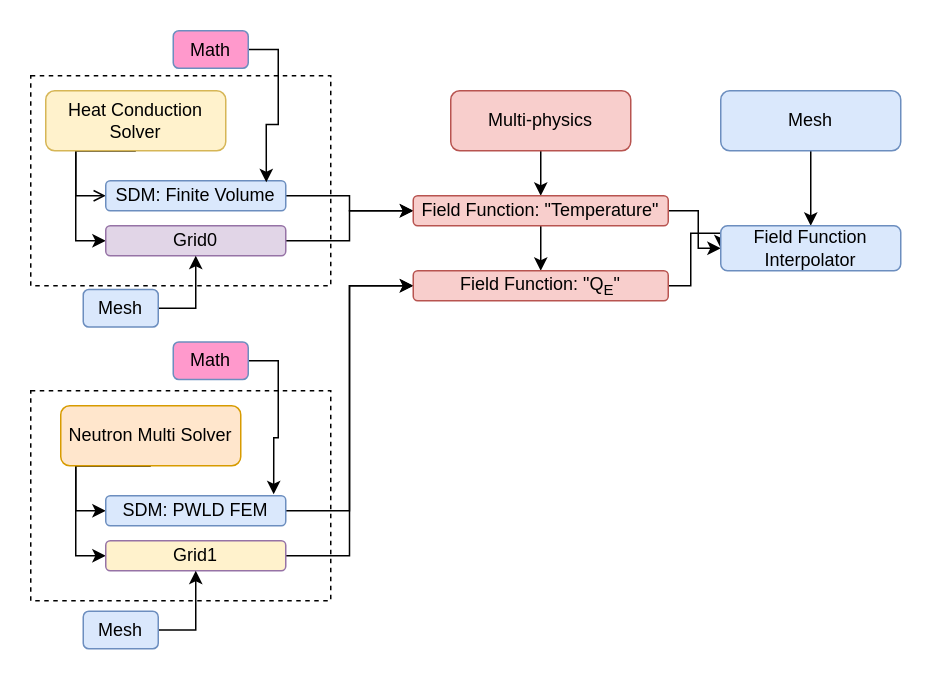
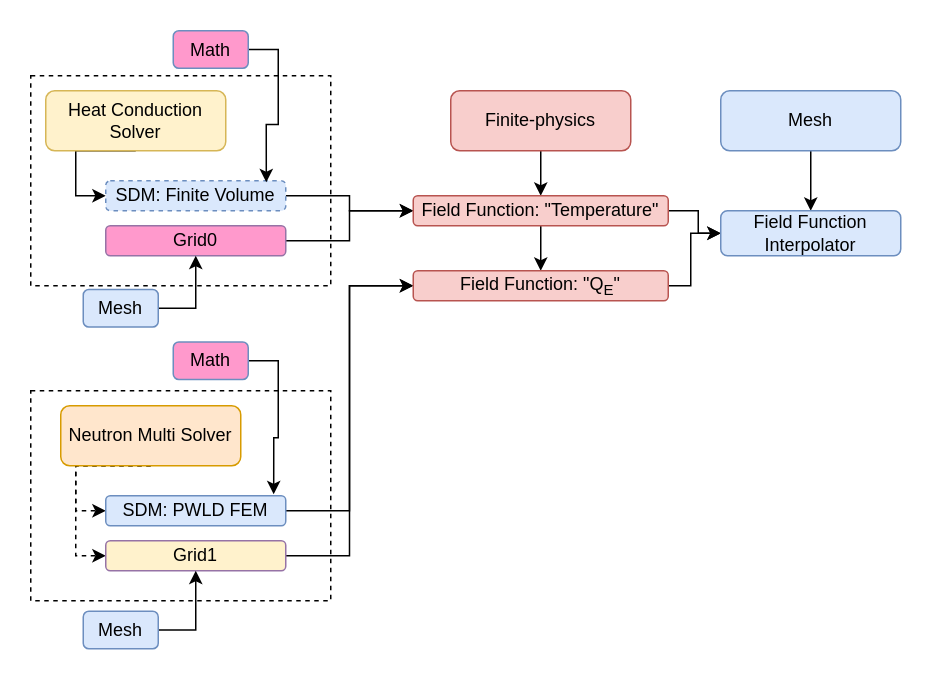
- <mxCell id="19" value="Multi-physics" style="rounded=1;whiteSpace=wrap;html=1;fillColor=#f8cecc;strokeColor=#b85450;" vertex="1" parent="1"><mxGeometry x="300" y="60" width="120" height="40" as="geometry" /></mxCell>
+ <mxCell id="19" value="Finite-physics" style="rounded=1;whiteSpace=wrap;html=1;fillColor=#f8cecc;strokeColor=#b85450;" vertex="1" parent="1"><mxGeometry x="300" y="60" width="120" height="40" as="geometry" /></mxCell>
- <mxCell id="4" style="edgeStyle=orthogonalEdgeStyle;rounded=0;orthogonalLoop=1;jettySize=auto;html=1;exitX=0.5;exitY=1;exitDx=0;exitDy=0;entryX=0;entryY=0.5;entryDx=0;entryDy=0;endArrow=open;" edge="1" parent="1" source="6" target="8"><mxGeometry relative="1" as="geometry"><Array as="points"><mxPoint x="50" y="100" /><mxPoint x="50" y="130" /></Array></mxGeometry></mxCell>
+ <mxCell id="4" style="edgeStyle=orthogonalEdgeStyle;rounded=0;orthogonalLoop=1;jettySize=auto;html=1;exitX=0.5;exitY=1;exitDx=0;exitDy=0;entryX=0;entryY=0.5;entryDx=0;entryDy=0;" edge="1" parent="1" source="6" target="8"><mxGeometry relative="1" as="geometry"><Array as="points"><mxPoint x="50" y="100" /><mxPoint x="50" y="130" /></Array></mxGeometry></mxCell>
- <mxCell id="8" value="SDM: Finite Volume" style="rounded=1;whiteSpace=wrap;html=1;fillColor=#dae8fc;strokeColor=#6c8ebf;" vertex="1" parent="1"><mxGeometry x="70" y="120" width="120" height="20" as="geometry" /></mxCell>
+ <mxCell id="8" value="SDM: Finite Volume" style="rounded=1;whiteSpace=wrap;html=1;fillColor=#dae8fc;strokeColor=#6c8ebf;dashed=1;" vertex="1" parent="1"><mxGeometry x="70" y="120" width="120" height="20" as="geometry" /></mxCell>
- <mxCell id="5" style="edgeStyle=orthogonalEdgeStyle;rounded=0;orthogonalLoop=1;jettySize=auto;html=1;exitX=0.5;exitY=1;exitDx=0;exitDy=0;entryX=0;entryY=0.5;entryDx=0;entryDy=0;" edge="1" parent="1" source="6" target="10"><mxGeometry relative="1" as="geometry"><Array as="points"><mxPoint x="50" y="100" /><mxPoint x="50" y="160" /></Array></mxGeometry></mxCell>
- <mxCell id="10" value="Grid0" style="rounded=1;whiteSpace=wrap;html=1;fillColor=#e1d5e7;strokeColor=#9673a6;" vertex="1" parent="1"><mxGeometry x="70" y="150" width="120" height="20" as="geometry" /></mxCell>
+ <mxCell id="10" value="Grid0" style="rounded=1;whiteSpace=wrap;html=1;fillColor=#ff99cc;strokeColor=#9673a6;" vertex="1" parent="1"><mxGeometry x="70" y="150" width="120" height="20" as="geometry" /></mxCell>
- <mxCell id="27" value="Field Function Interpolator" style="rounded=1;whiteSpace=wrap;html=1;fillColor=#dae8fc;strokeColor=#6c8ebf;" vertex="1" parent="1"><mxGeometry x="480" y="150" width="120" height="30" as="geometry" /></mxCell>
+ <mxCell id="27" value="Field Function Interpolator" style="rounded=1;whiteSpace=wrap;html=1;fillColor=#dae8fc;strokeColor=#6c8ebf;" vertex="1" parent="1"><mxGeometry x="480" y="140" width="120" height="30" as="geometry" /></mxCell>
- <mxCell id="11" style="edgeStyle=orthogonalEdgeStyle;rounded=0;orthogonalLoop=1;jettySize=auto;html=1;exitX=0.5;exitY=1;exitDx=0;exitDy=0;entryX=0;entryY=0.5;entryDx=0;entryDy=0;" edge="1" parent="1" source="13" target="15"><mxGeometry relative="1" as="geometry"><Array as="points"><mxPoint x="50" y="310" /><mxPoint x="50" y="340" /></Array></mxGeometry></mxCell>
+ <mxCell id="11" style="edgeStyle=orthogonalEdgeStyle;rounded=0;orthogonalLoop=1;jettySize=auto;html=1;exitX=0.5;exitY=1;exitDx=0;exitDy=0;entryX=0;entryY=0.5;entryDx=0;entryDy=0;dashed=1;" edge="1" parent="1" source="13" target="15"><mxGeometry relative="1" as="geometry"><Array as="points"><mxPoint x="50" y="310" /><mxPoint x="50" y="340" /></Array></mxGeometry></mxCell>
- <mxCell id="12" style="edgeStyle=orthogonalEdgeStyle;rounded=0;orthogonalLoop=1;jettySize=auto;html=1;exitX=0.5;exitY=1;exitDx=0;exitDy=0;entryX=0;entryY=0.5;entryDx=0;entryDy=0;" edge="1" parent="1" source="13" target="17"><mxGeometry relative="1" as="geometry"><Array as="points"><mxPoint x="50" y="310" /><mxPoint x="50" y="370" /></Array></mxGeometry></mxCell>
+ <mxCell id="12" style="edgeStyle=orthogonalEdgeStyle;rounded=0;orthogonalLoop=1;jettySize=auto;html=1;exitX=0.5;exitY=1;exitDx=0;exitDy=0;entryX=0;entryY=0.5;entryDx=0;entryDy=0;dashed=1;" edge="1" parent="1" source="13" target="17"><mxGeometry relative="1" as="geometry"><Array as="points"><mxPoint x="50" y="310" /><mxPoint x="50" y="370" /></Array></mxGeometry></mxCell>
